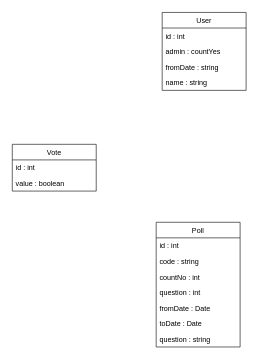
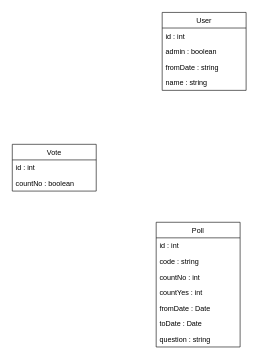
- <mxCell id="15" value="admin : countYes" style="text;strokeColor=none;fillColor=none;align=left;verticalAlign=top;spacingLeft=4;spacingRight=4;overflow=hidden;rotatable=0;points=[[0,0.5],[1,0.5]];portConstraint=eastwest;" vertex="1" parent="13"><mxGeometry y="52" width="140" height="26" as="geometry" /></mxCell>
+ <mxCell id="15" value="admin : boolean" style="text;strokeColor=none;fillColor=none;align=left;verticalAlign=top;spacingLeft=4;spacingRight=4;overflow=hidden;rotatable=0;points=[[0,0.5],[1,0.5]];portConstraint=eastwest;" vertex="1" parent="13"><mxGeometry y="52" width="140" height="26" as="geometry" /></mxCell>
- <mxCell id="4" value="value : boolean" style="text;strokeColor=none;fillColor=none;align=left;verticalAlign=top;spacingLeft=4;spacingRight=4;overflow=hidden;rotatable=0;points=[[0,0.5],[1,0.5]];portConstraint=eastwest;" vertex="1" parent="2"><mxGeometry y="52" width="140" height="26" as="geometry" /></mxCell>
+ <mxCell id="4" value="countNo : boolean" style="text;strokeColor=none;fillColor=none;align=left;verticalAlign=top;spacingLeft=4;spacingRight=4;overflow=hidden;rotatable=0;points=[[0,0.5],[1,0.5]];portConstraint=eastwest;" vertex="1" parent="2"><mxGeometry y="52" width="140" height="26" as="geometry" /></mxCell>
- <mxCell id="9" value="question : int" style="text;strokeColor=none;fillColor=none;align=left;verticalAlign=top;spacingLeft=4;spacingRight=4;overflow=hidden;rotatable=0;points=[[0,0.5],[1,0.5]];portConstraint=eastwest;" vertex="1" parent="5"><mxGeometry y="104" width="140" height="26" as="geometry" /></mxCell>
+ <mxCell id="9" value="countYes : int" style="text;strokeColor=none;fillColor=none;align=left;verticalAlign=top;spacingLeft=4;spacingRight=4;overflow=hidden;rotatable=0;points=[[0,0.5],[1,0.5]];portConstraint=eastwest;" vertex="1" parent="5"><mxGeometry y="104" width="140" height="26" as="geometry" /></mxCell>
